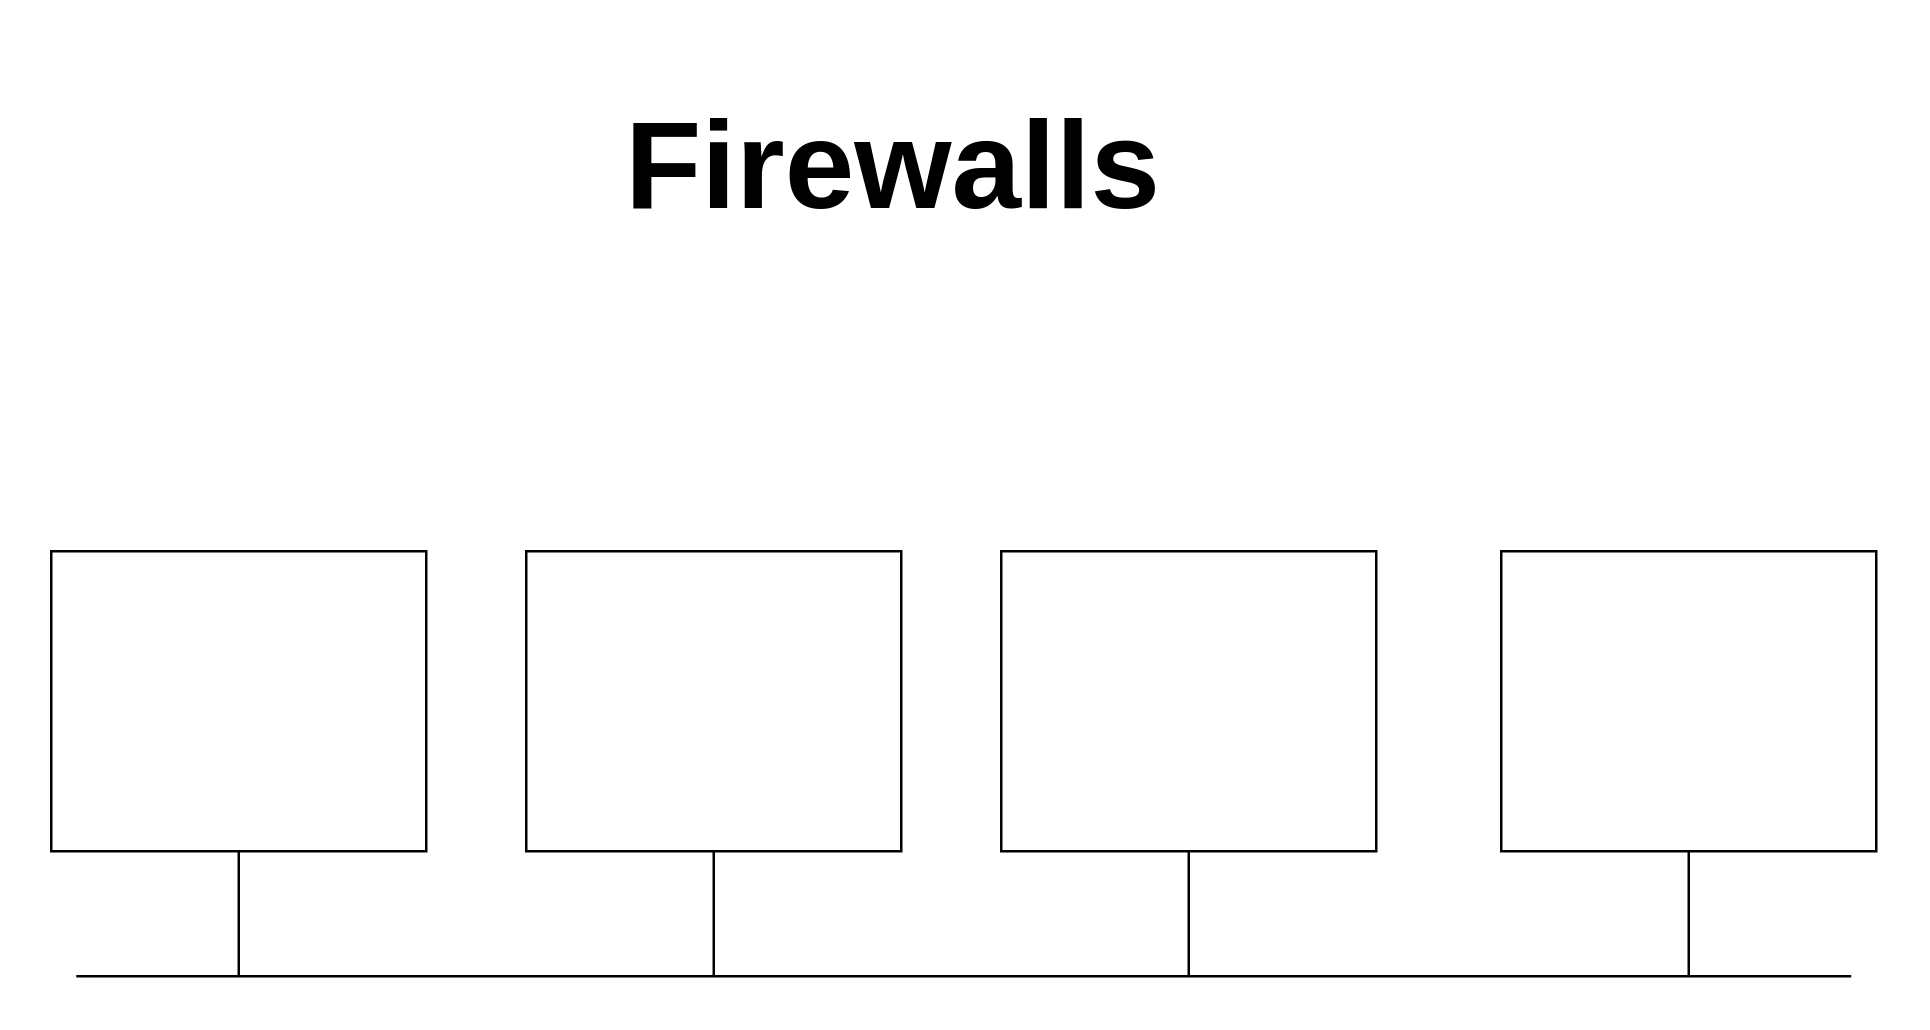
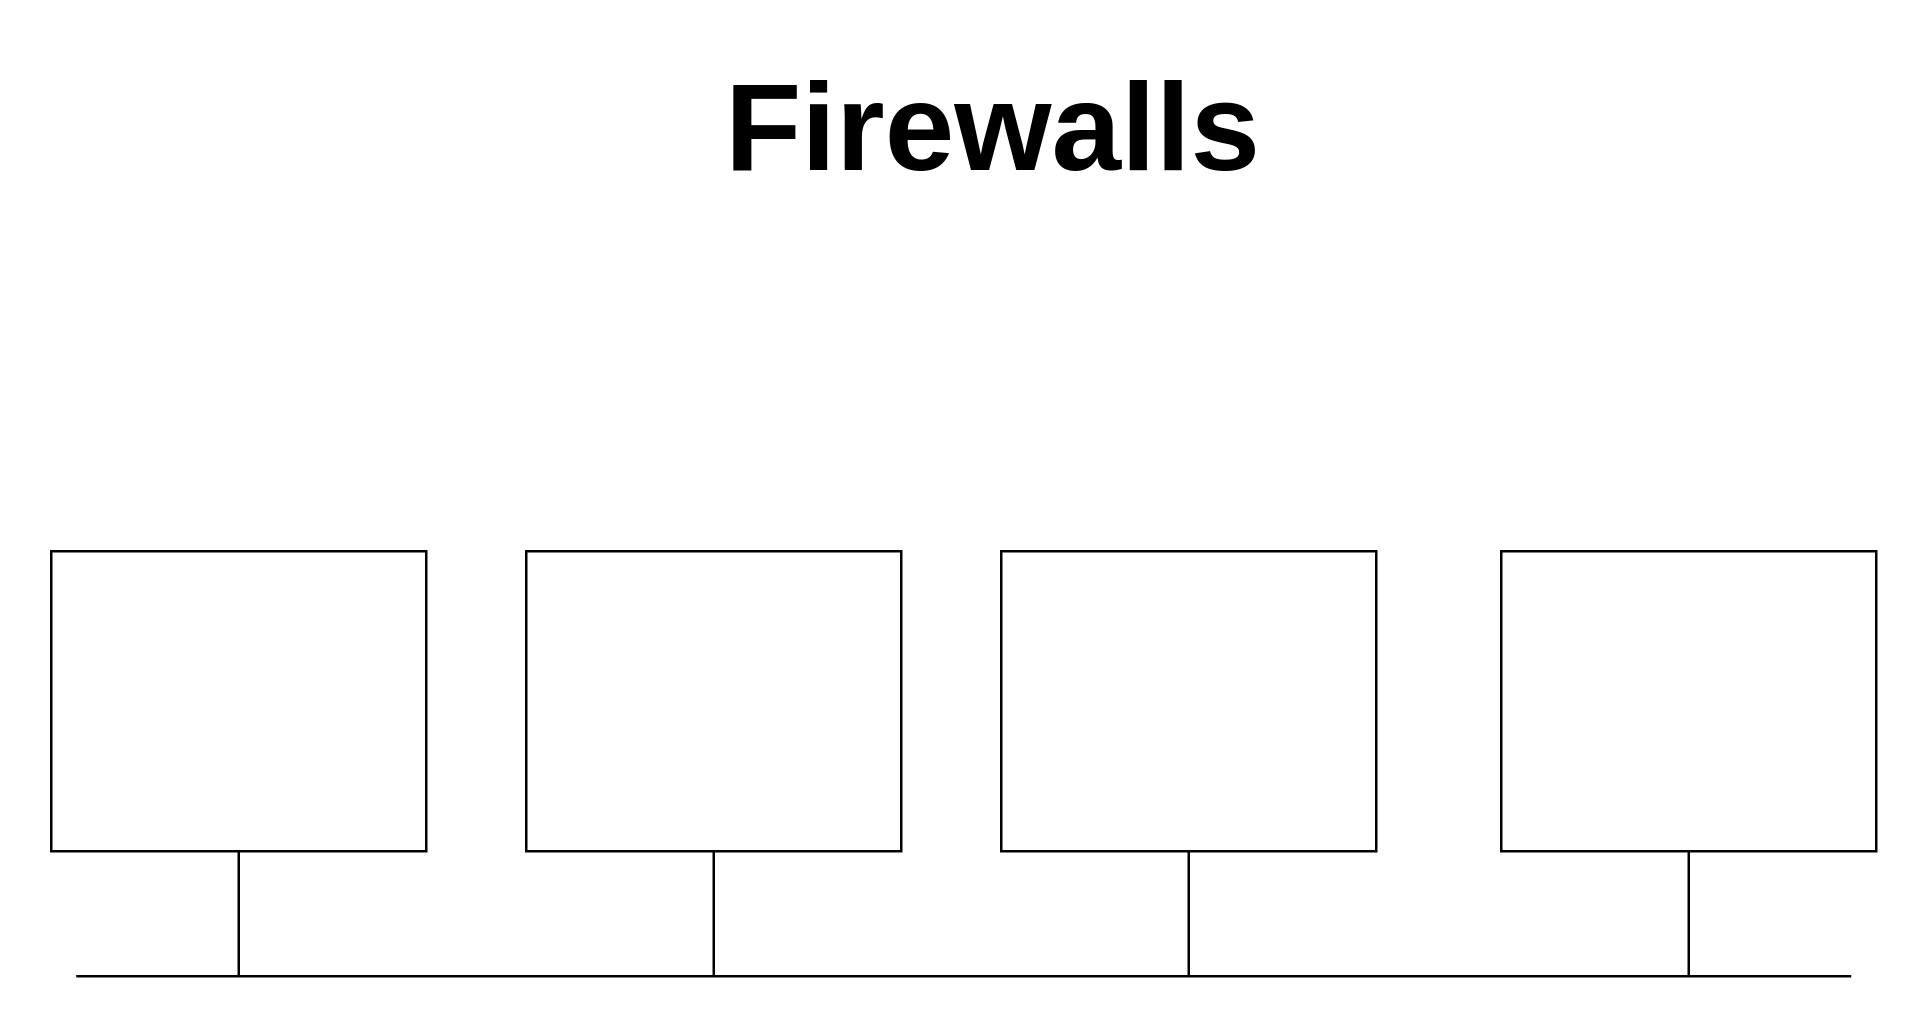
- <mxCell id="2" value="Firewalls" style="text;strokeColor=none;align=center;fillColor=none;html=1;verticalAlign=middle;whiteSpace=wrap;rounded=0;fontSize=50;fontStyle=1" parent="1" vertex="1"><mxGeometry x="227" y="35" width="260" height="60" as="geometry" /></mxCell>
+ <mxCell id="2" value="Firewalls" style="text;strokeColor=none;align=center;fillColor=none;html=1;verticalAlign=middle;whiteSpace=wrap;rounded=0;fontSize=50;fontStyle=1" parent="1" vertex="1"><mxGeometry x="267" y="20" width="260" height="60" as="geometry" /></mxCell>
